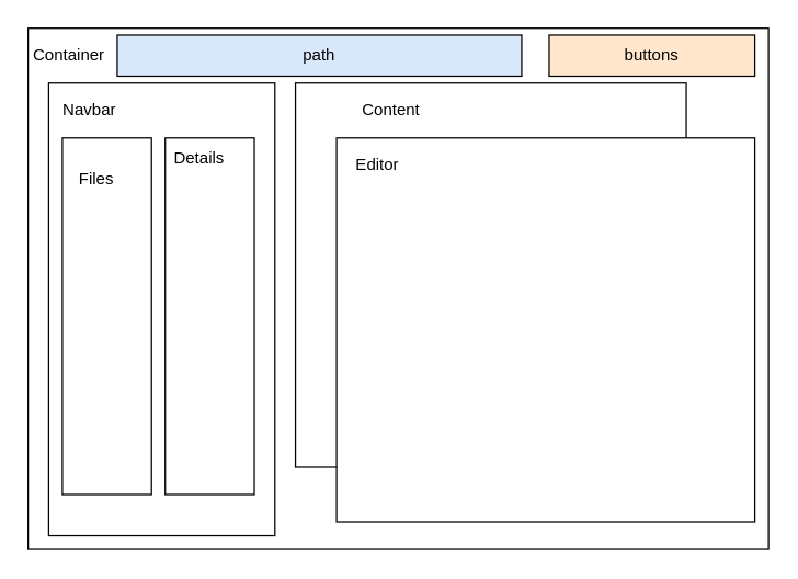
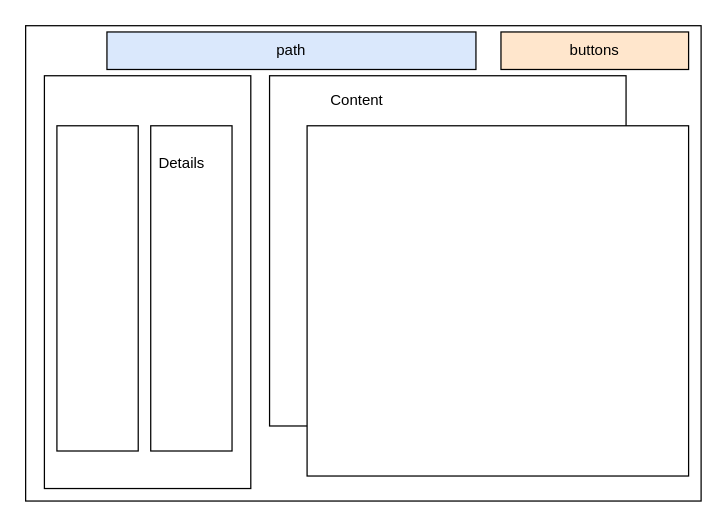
- <mxCell id="4" value="Container" style="text;html=1;strokeColor=none;fillColor=none;align=center;verticalAlign=middle;whiteSpace=wrap;rounded=0;" vertex="1" parent="1"><mxGeometry x="30" y="30" width="40" height="20" as="geometry" /></mxCell>
- <mxCell id="6" value="Navbar" style="text;html=1;strokeColor=none;fillColor=none;align=center;verticalAlign=middle;whiteSpace=wrap;rounded=0;" vertex="1" parent="1"><mxGeometry x="45" y="70" width="40" height="20" as="geometry" /></mxCell>
- <mxCell id="12" value="Details" style="text;html=1;strokeColor=none;fillColor=none;align=center;verticalAlign=middle;whiteSpace=wrap;rounded=0;" vertex="1" parent="1"><mxGeometry x="125" y="105" width="40" height="20" as="geometry" /></mxCell>
+ <mxCell id="12" value="Details" style="text;html=1;strokeColor=none;fillColor=none;align=center;verticalAlign=middle;whiteSpace=wrap;rounded=0;" vertex="1" parent="1"><mxGeometry x="125" y="120" width="40" height="20" as="geometry" /></mxCell>
- <mxCell id="8" value="Editor" style="text;html=1;strokeColor=none;fillColor=none;align=center;verticalAlign=middle;whiteSpace=wrap;rounded=0;" vertex="1" parent="1"><mxGeometry x="255" y="110" width="40" height="20" as="geometry" /></mxCell>
- <mxCell id="10" value="Files" style="text;html=1;strokeColor=none;fillColor=none;align=center;verticalAlign=middle;whiteSpace=wrap;rounded=0;" vertex="1" parent="1"><mxGeometry x="50" y="120" width="40" height="20" as="geometry" /></mxCell>
